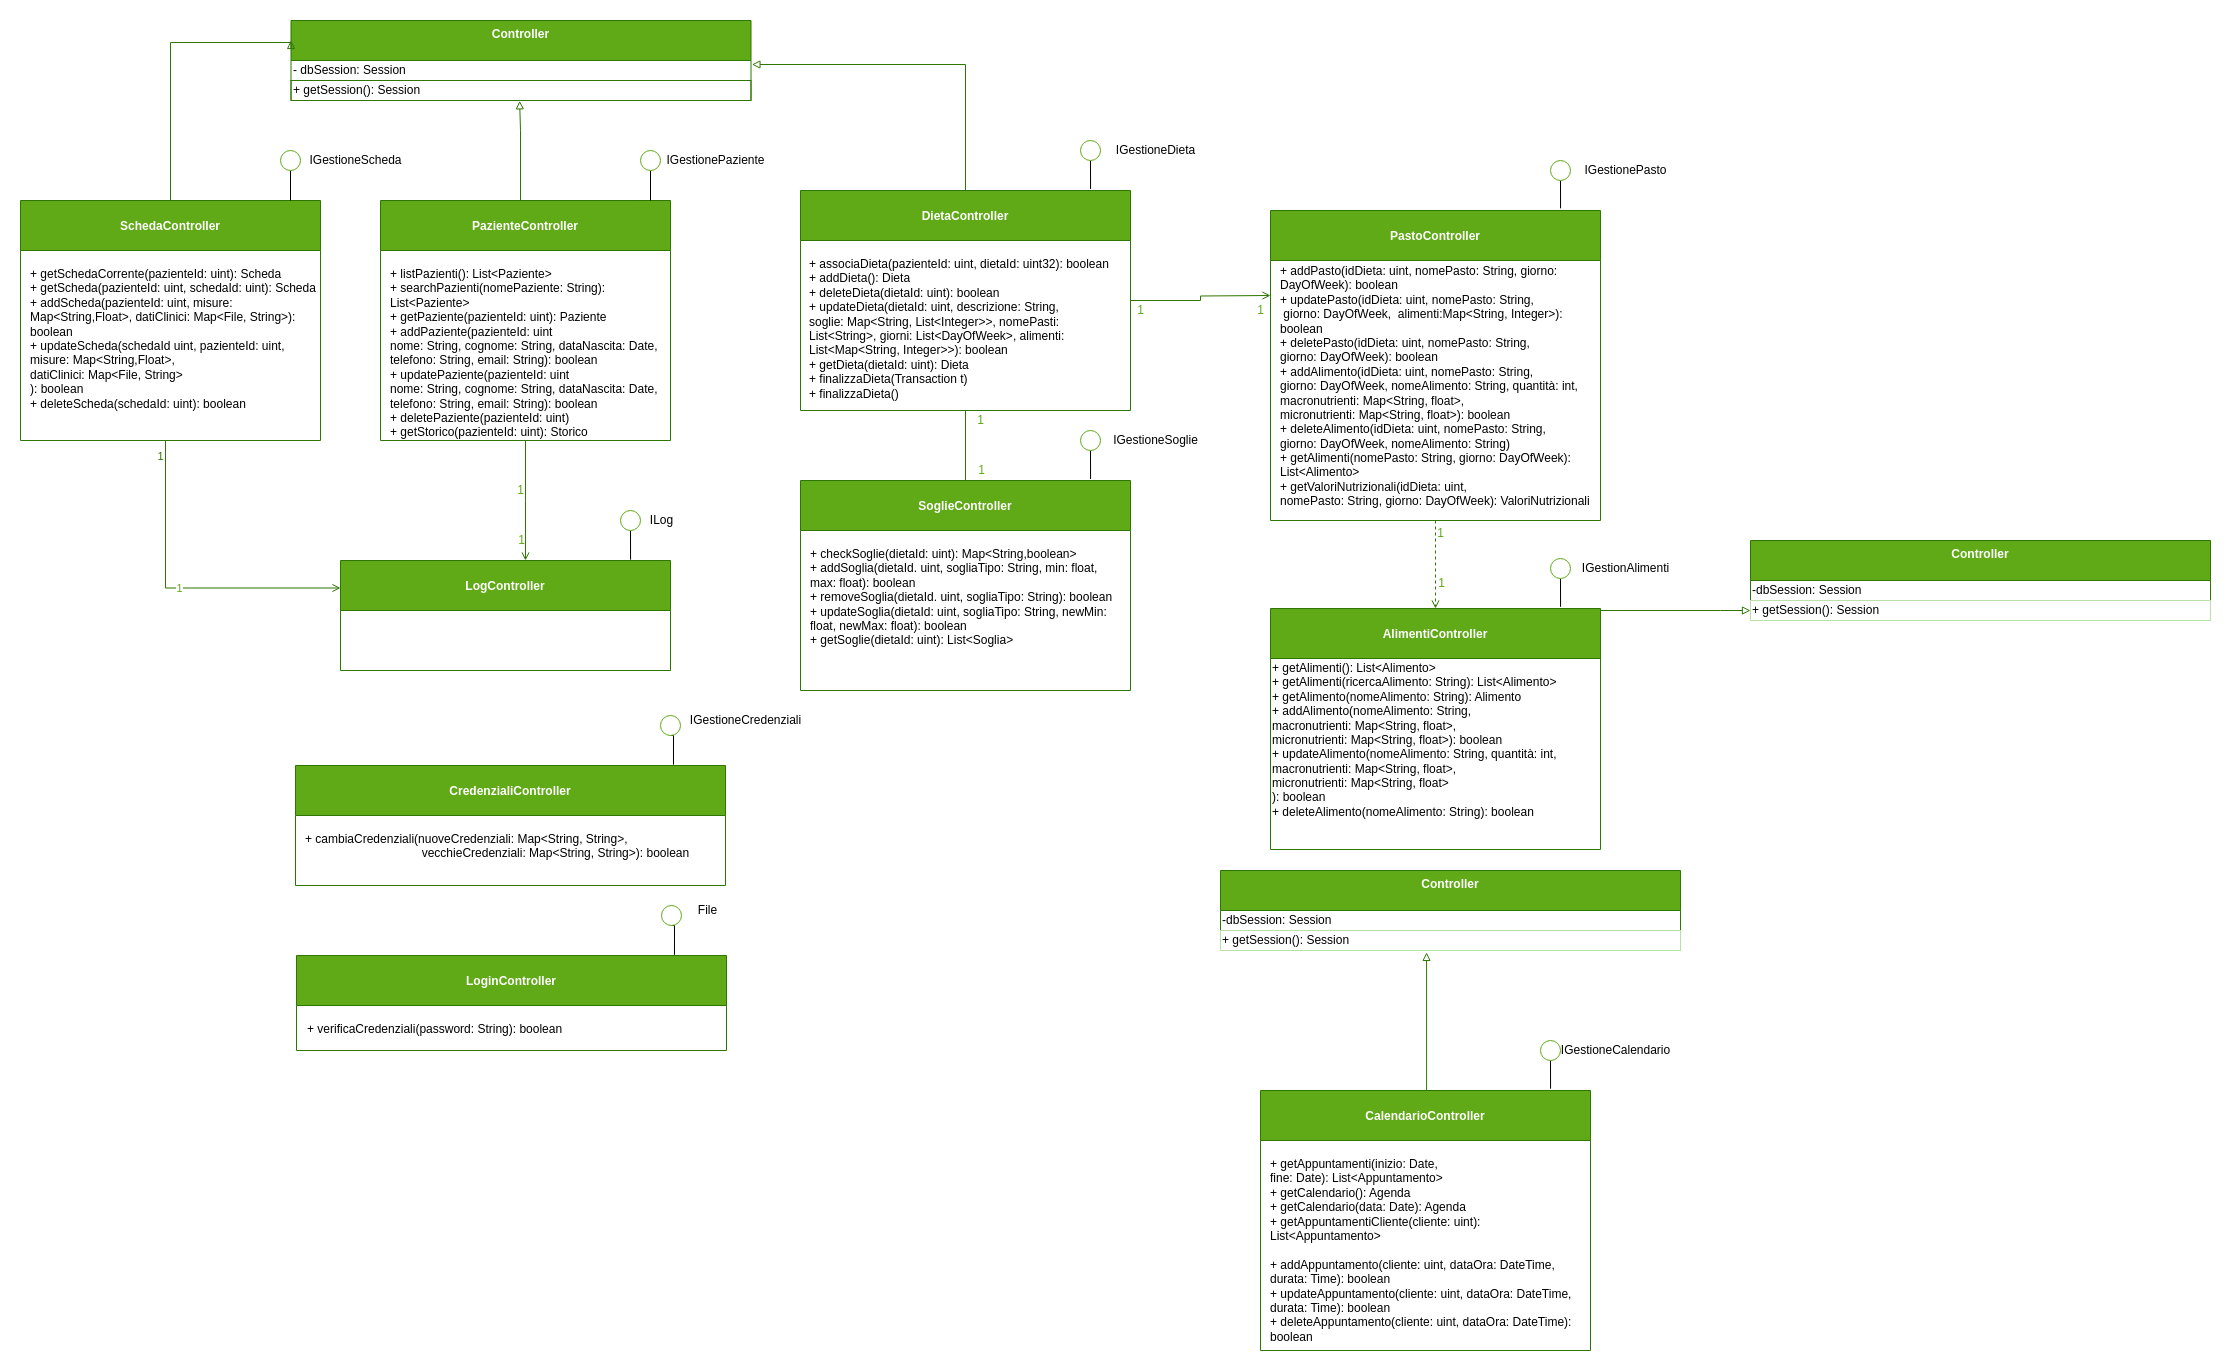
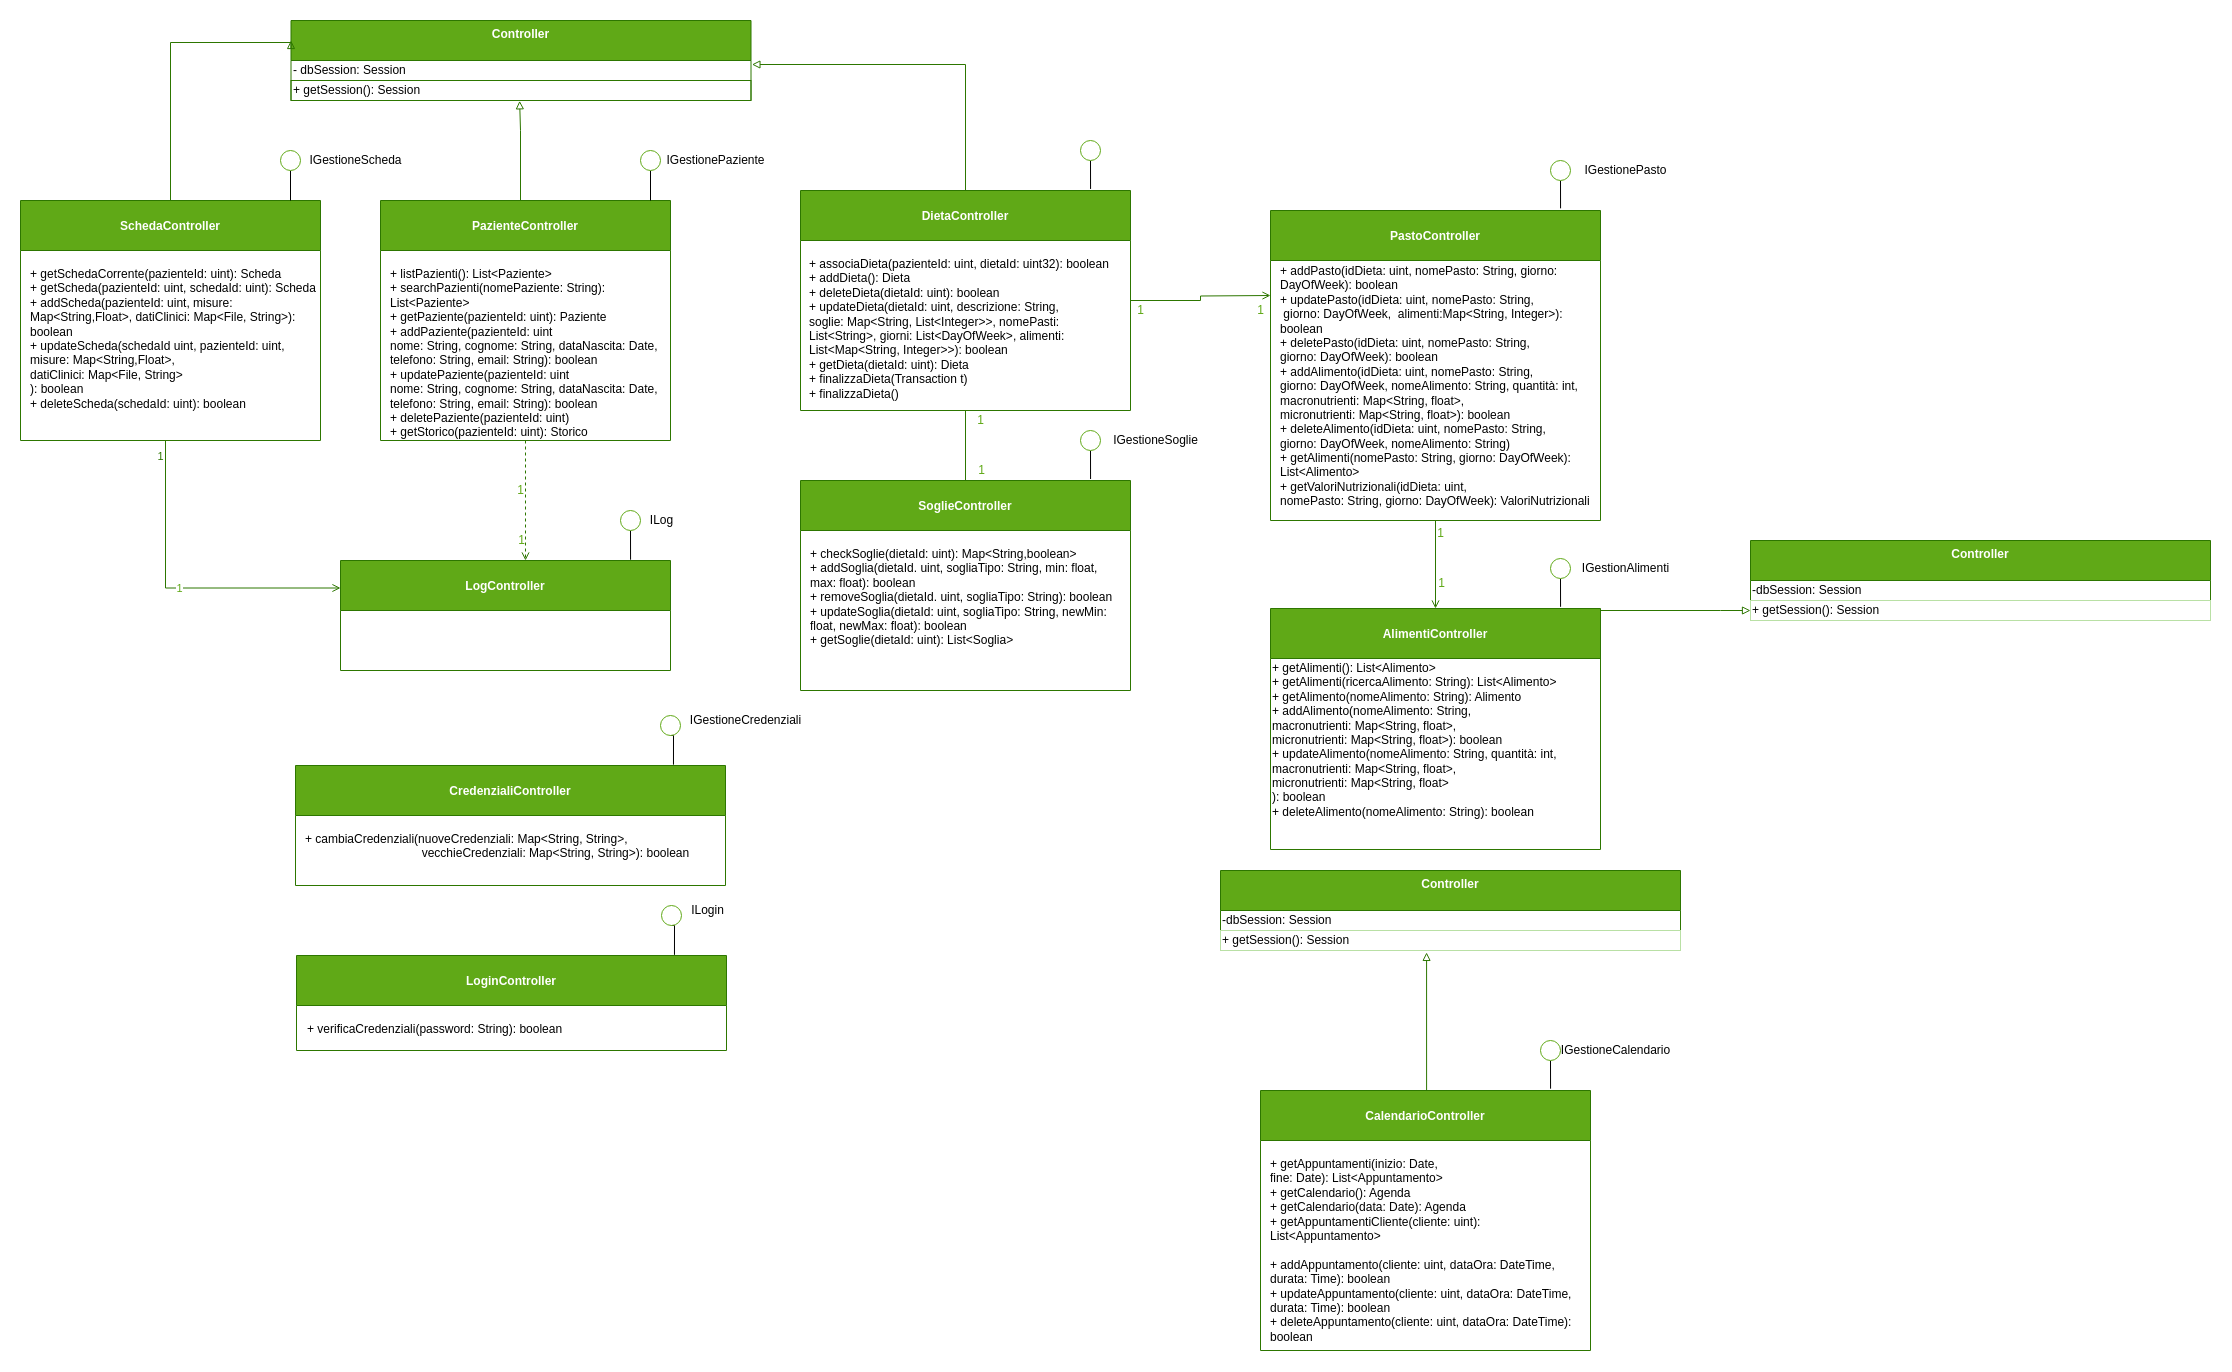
- <mxCell id="10" value="IGestioneDieta" style="text;html=1;align=center;verticalAlign=middle;resizable=0;points=[];autosize=1;strokeColor=none;fillColor=none;" parent="5" vertex="1"><mxGeometry x="310" width="90" height="20" as="geometry" /></mxCell>
- <mxCell id="61" style="edgeStyle=orthogonalEdgeStyle;rounded=0;orthogonalLoop=1;jettySize=auto;html=1;exitX=0.5;exitY=1;exitDx=0;exitDy=0;fontColor=#60A917;endArrow=open;endFill=0;fillColor=#60a917;strokeColor=#2D7600;" parent="1" source="12" target="40" edge="1"><mxGeometry relative="1" as="geometry"><Array as="points"><mxPoint x="525" y="500" /><mxPoint x="525" y="500" /></Array></mxGeometry></mxCell>
+ <mxCell id="61" style="edgeStyle=orthogonalEdgeStyle;rounded=0;orthogonalLoop=1;jettySize=auto;html=1;exitX=0.5;exitY=1;exitDx=0;exitDy=0;fontColor=#60A917;endArrow=open;endFill=0;fillColor=#60a917;strokeColor=#2D7600;dashed=1;" parent="1" source="12" target="40" edge="1"><mxGeometry relative="1" as="geometry"><Array as="points"><mxPoint x="525" y="500" /><mxPoint x="525" y="500" /></Array></mxGeometry></mxCell>
- <mxCell id="65" style="edgeStyle=orthogonalEdgeStyle;rounded=0;orthogonalLoop=1;jettySize=auto;html=1;exitX=0.5;exitY=1;exitDx=0;exitDy=0;entryX=0.5;entryY=0;entryDx=0;entryDy=0;fontColor=#60A917;endArrow=open;endFill=0;fillColor=#60a917;strokeColor=#2D7600;dashed=1;" parent="1" source="24" target="30" edge="1"><mxGeometry relative="1" as="geometry" /></mxCell>
+ <mxCell id="65" style="edgeStyle=orthogonalEdgeStyle;rounded=0;orthogonalLoop=1;jettySize=auto;html=1;exitX=0.5;exitY=1;exitDx=0;exitDy=0;entryX=0.5;entryY=0;entryDx=0;entryDy=0;fontColor=#60A917;endArrow=open;endFill=0;fillColor=#60a917;strokeColor=#2D7600;" parent="1" source="24" target="30" edge="1"><mxGeometry relative="1" as="geometry" /></mxCell>
- <mxCell id="89" value="File" style="text;html=1;align=center;verticalAlign=middle;resizable=0;points=[];autosize=1;strokeColor=none;fillColor=none;" parent="84" vertex="1"><mxGeometry x="301" width="50" height="20" as="geometry" /></mxCell>
+ <mxCell id="89" value="ILogin" style="text;html=1;align=center;verticalAlign=middle;resizable=0;points=[];autosize=1;strokeColor=none;fillColor=none;" parent="84" vertex="1"><mxGeometry x="301" width="50" height="20" as="geometry" /></mxCell>
